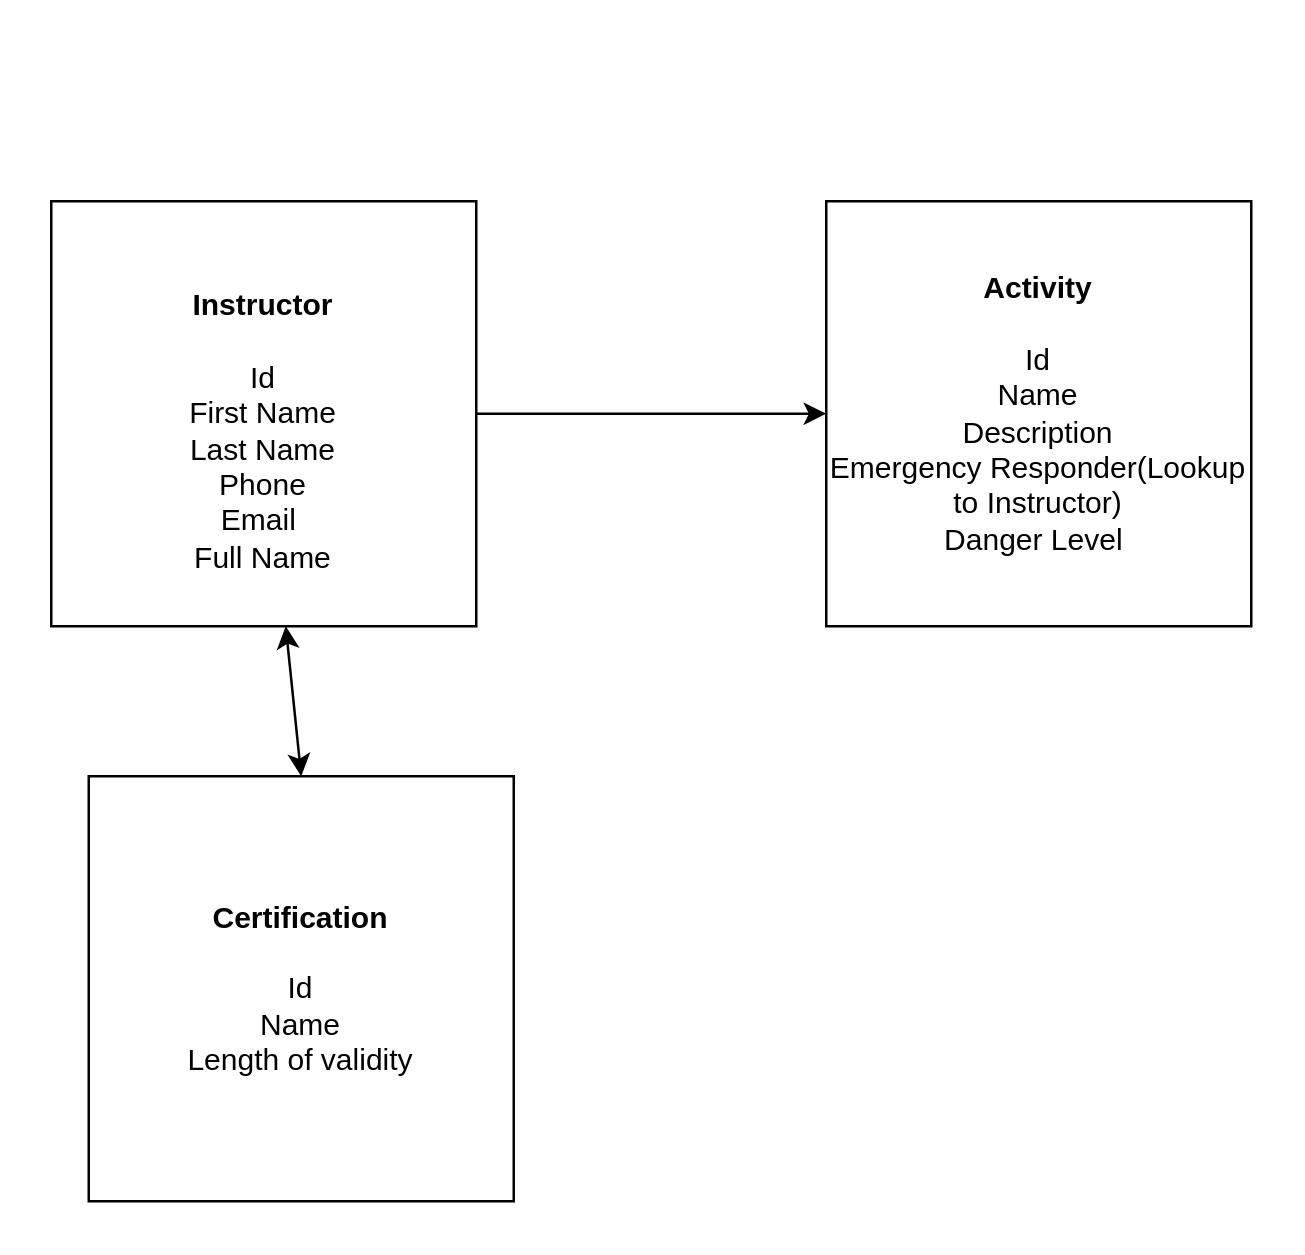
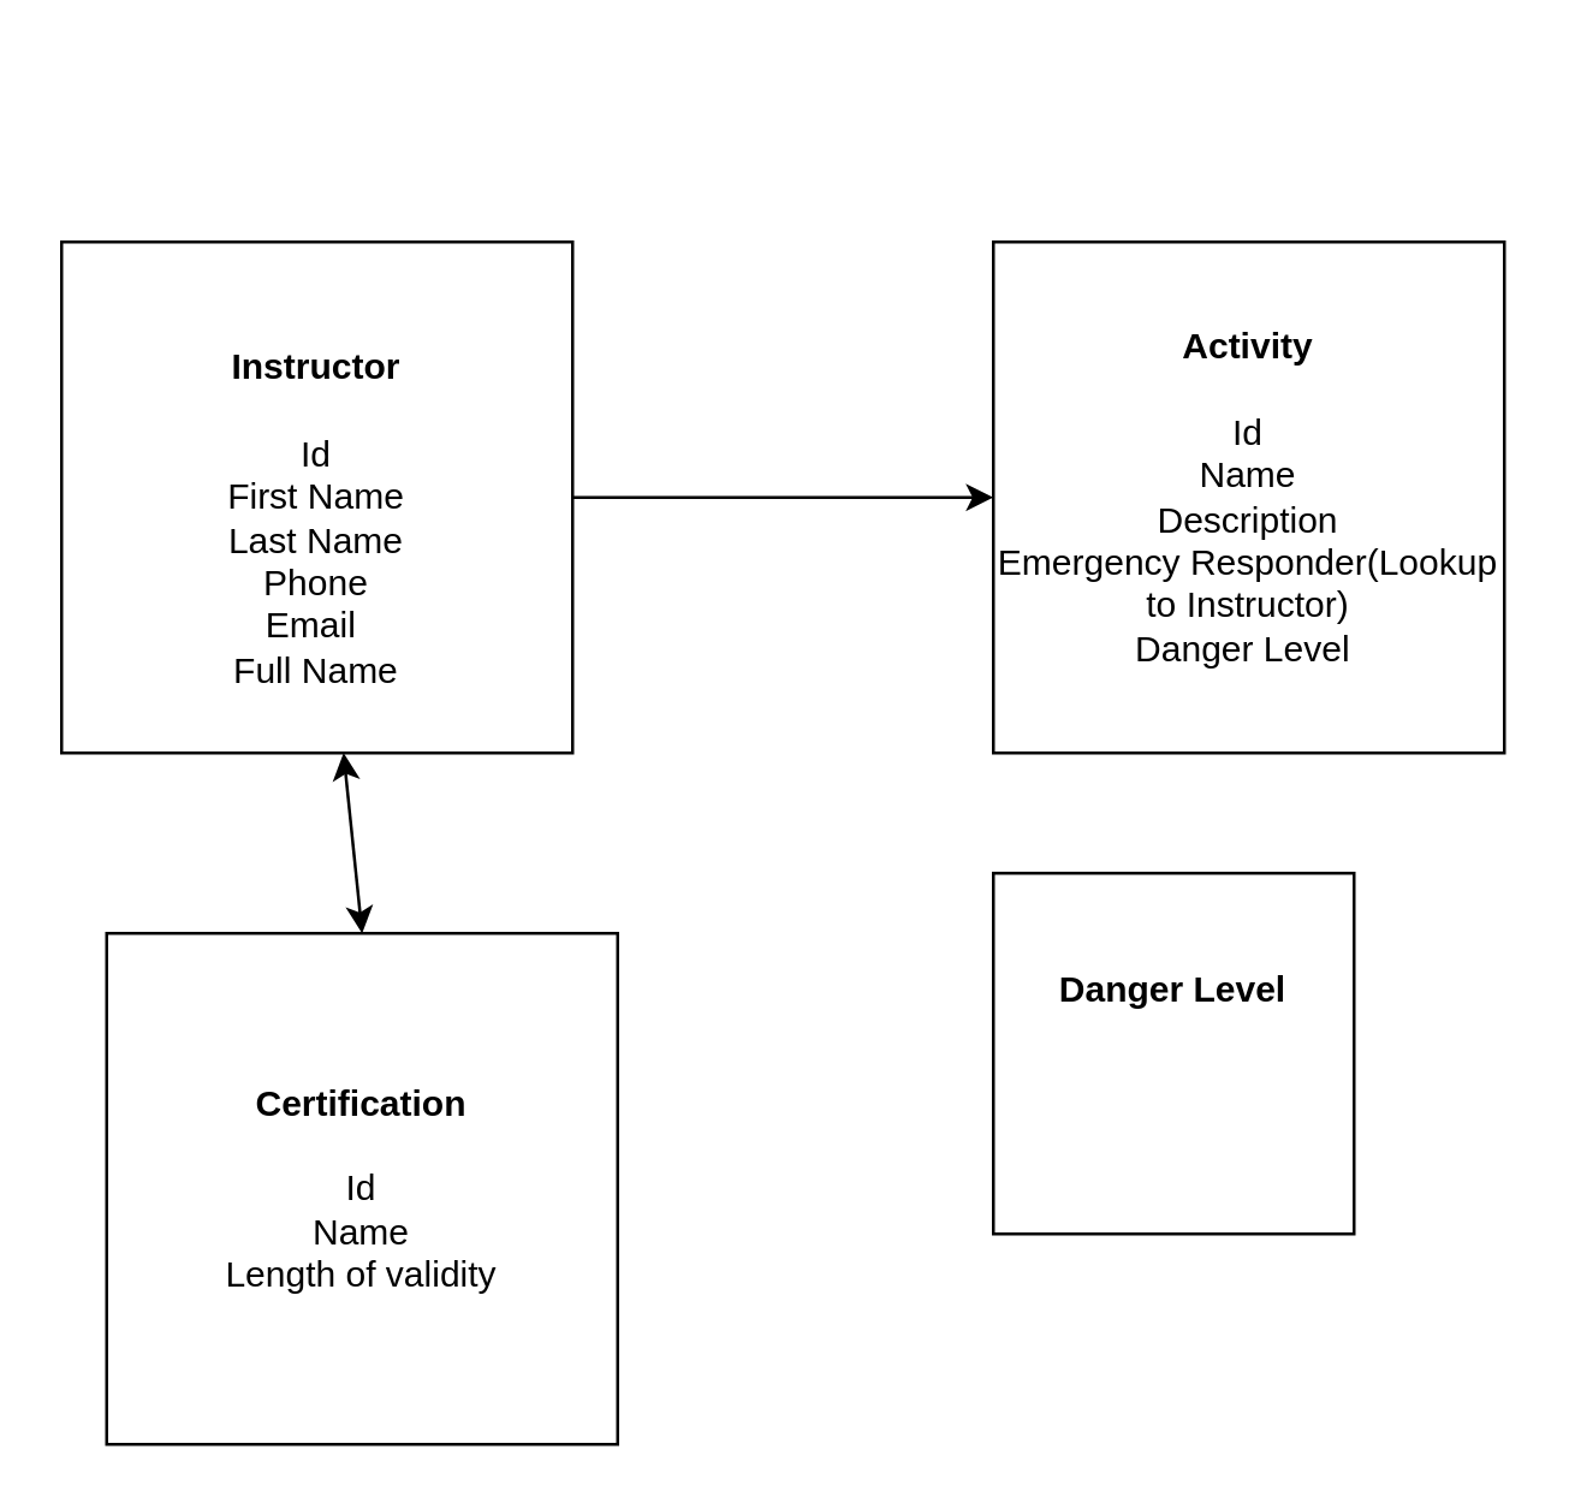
+ <mxCell id="5" value="&lt;b&gt;Danger Level&lt;/b&gt;&lt;div&gt;&lt;b&gt;&lt;br&gt;&lt;/b&gt;&lt;/div&gt;&lt;div&gt;&lt;b&gt;&lt;br&gt;&lt;/b&gt;&lt;/div&gt;&lt;div&gt;&lt;br&gt;&lt;/div&gt;" style="whiteSpace=wrap;html=1;aspect=fixed;" vertex="1" parent="1"><mxGeometry x="330" y="230" width="120" height="120" as="geometry" /></mxCell>
